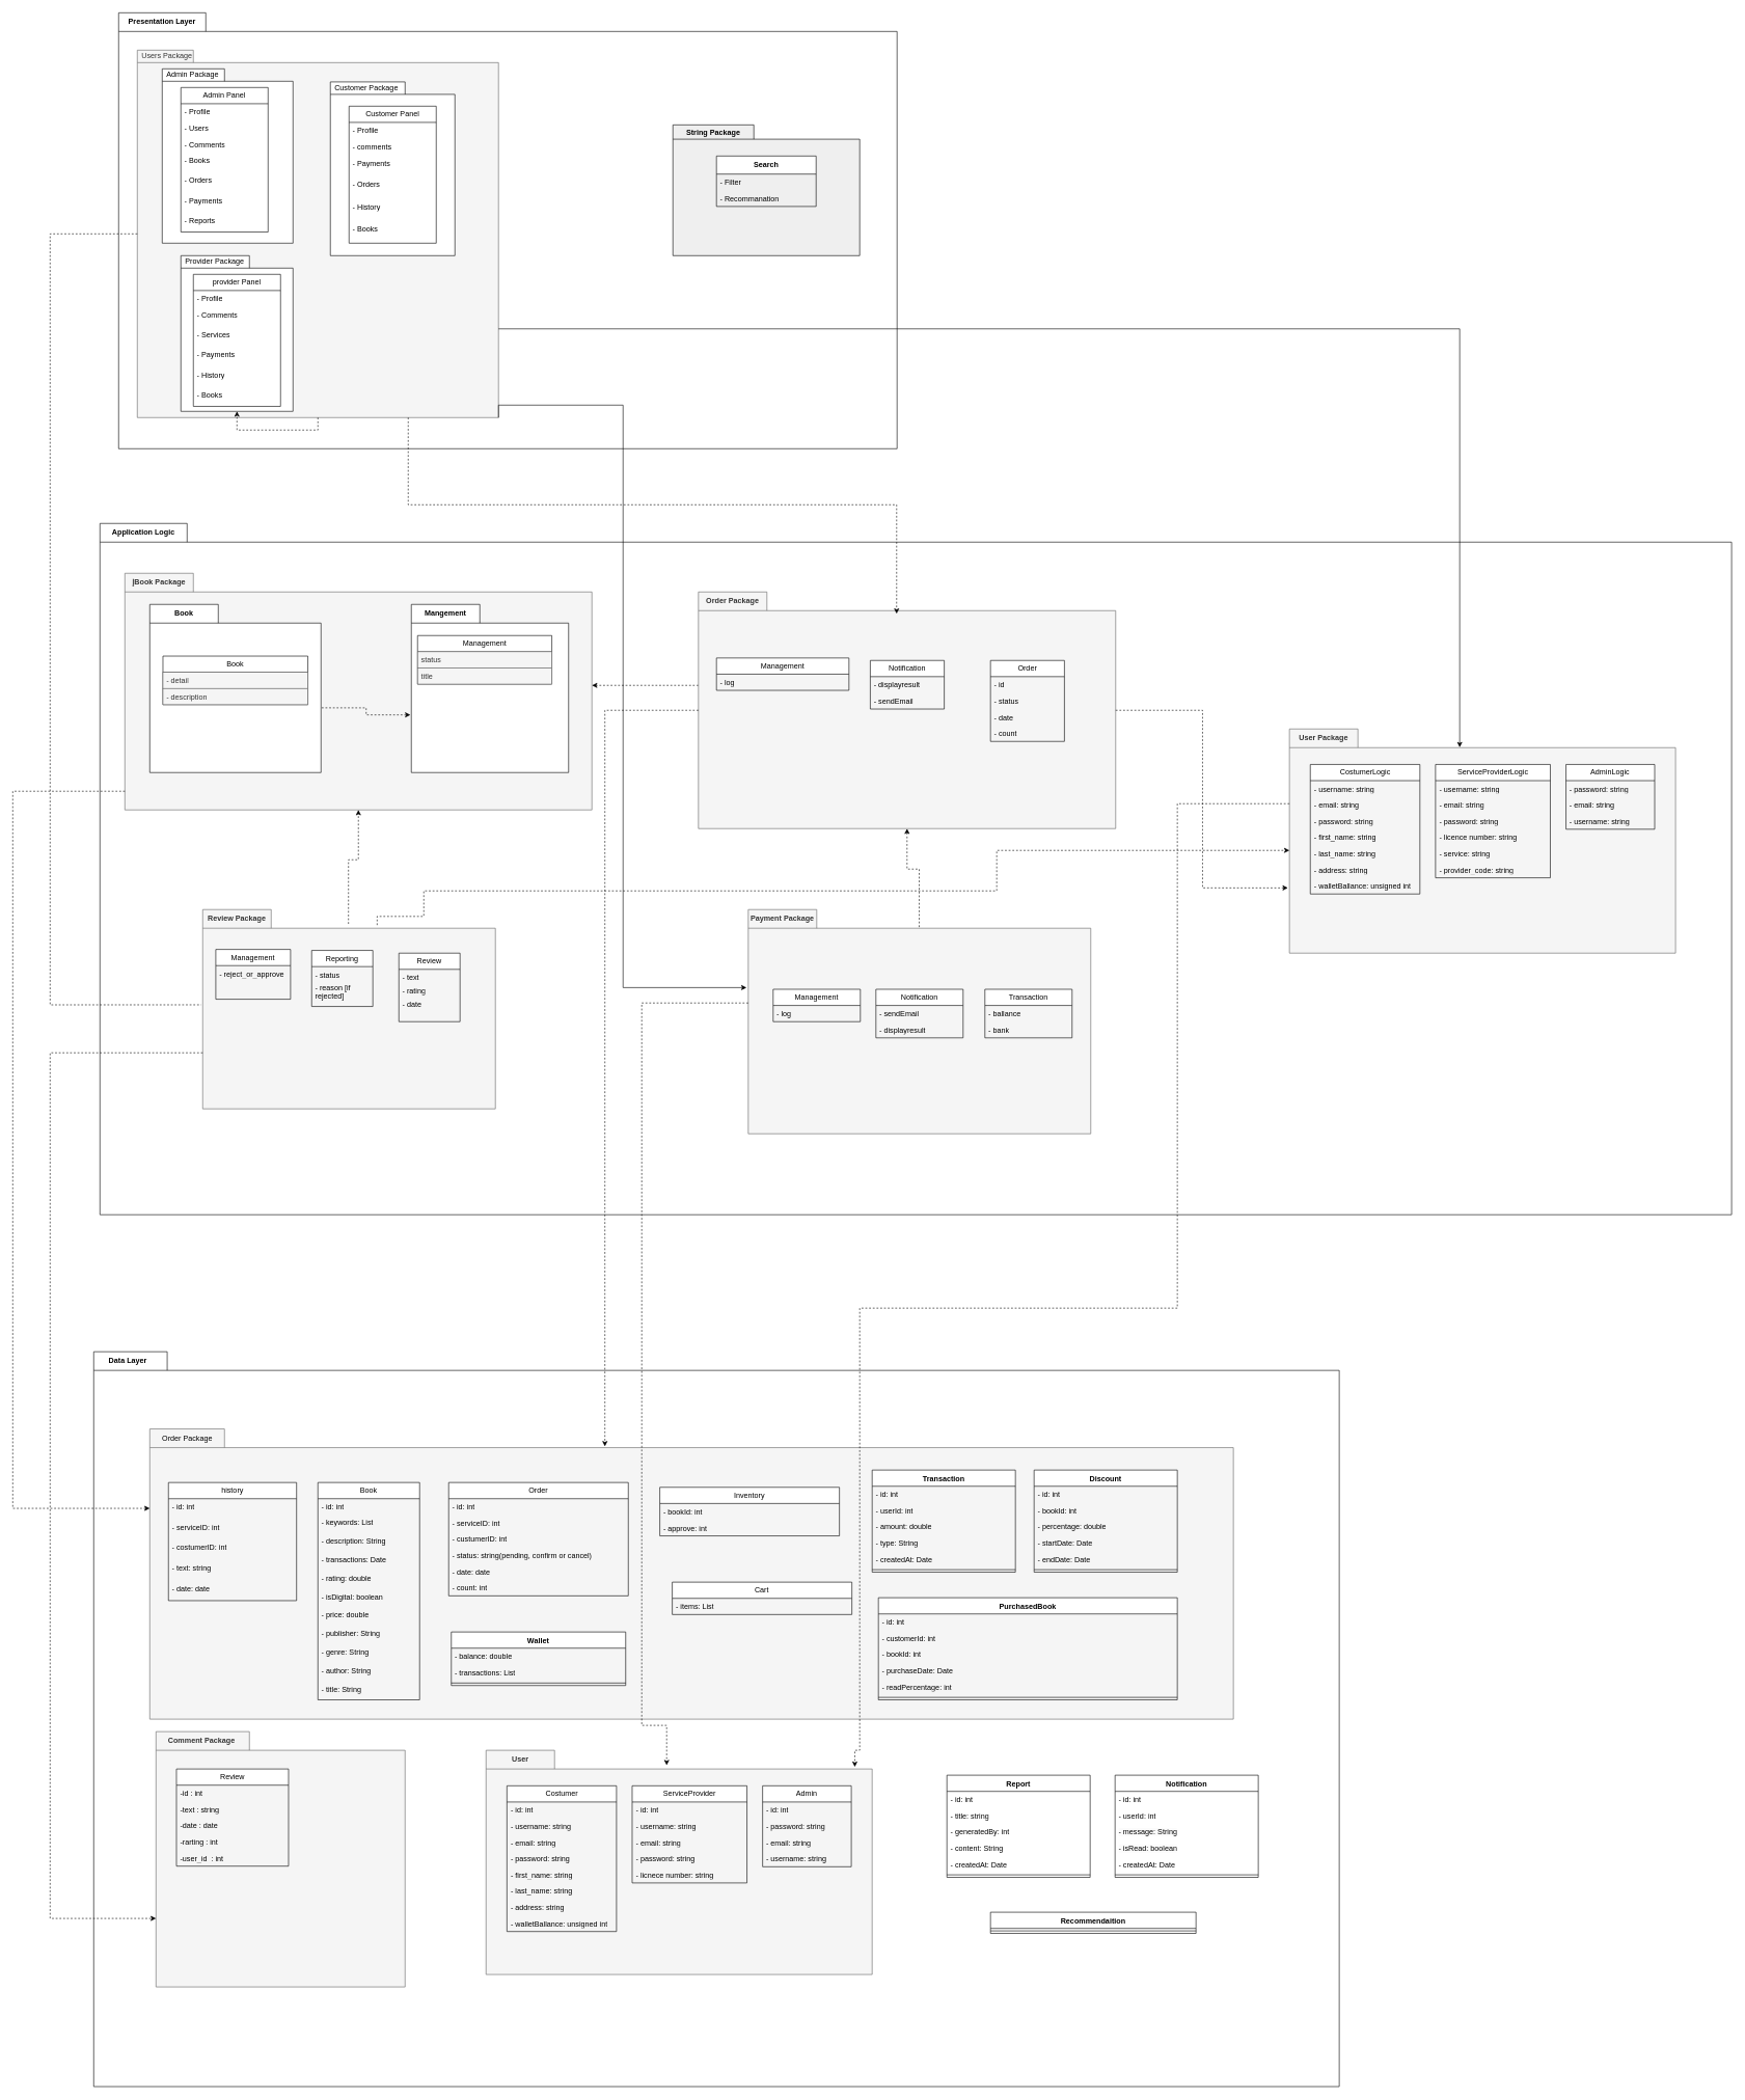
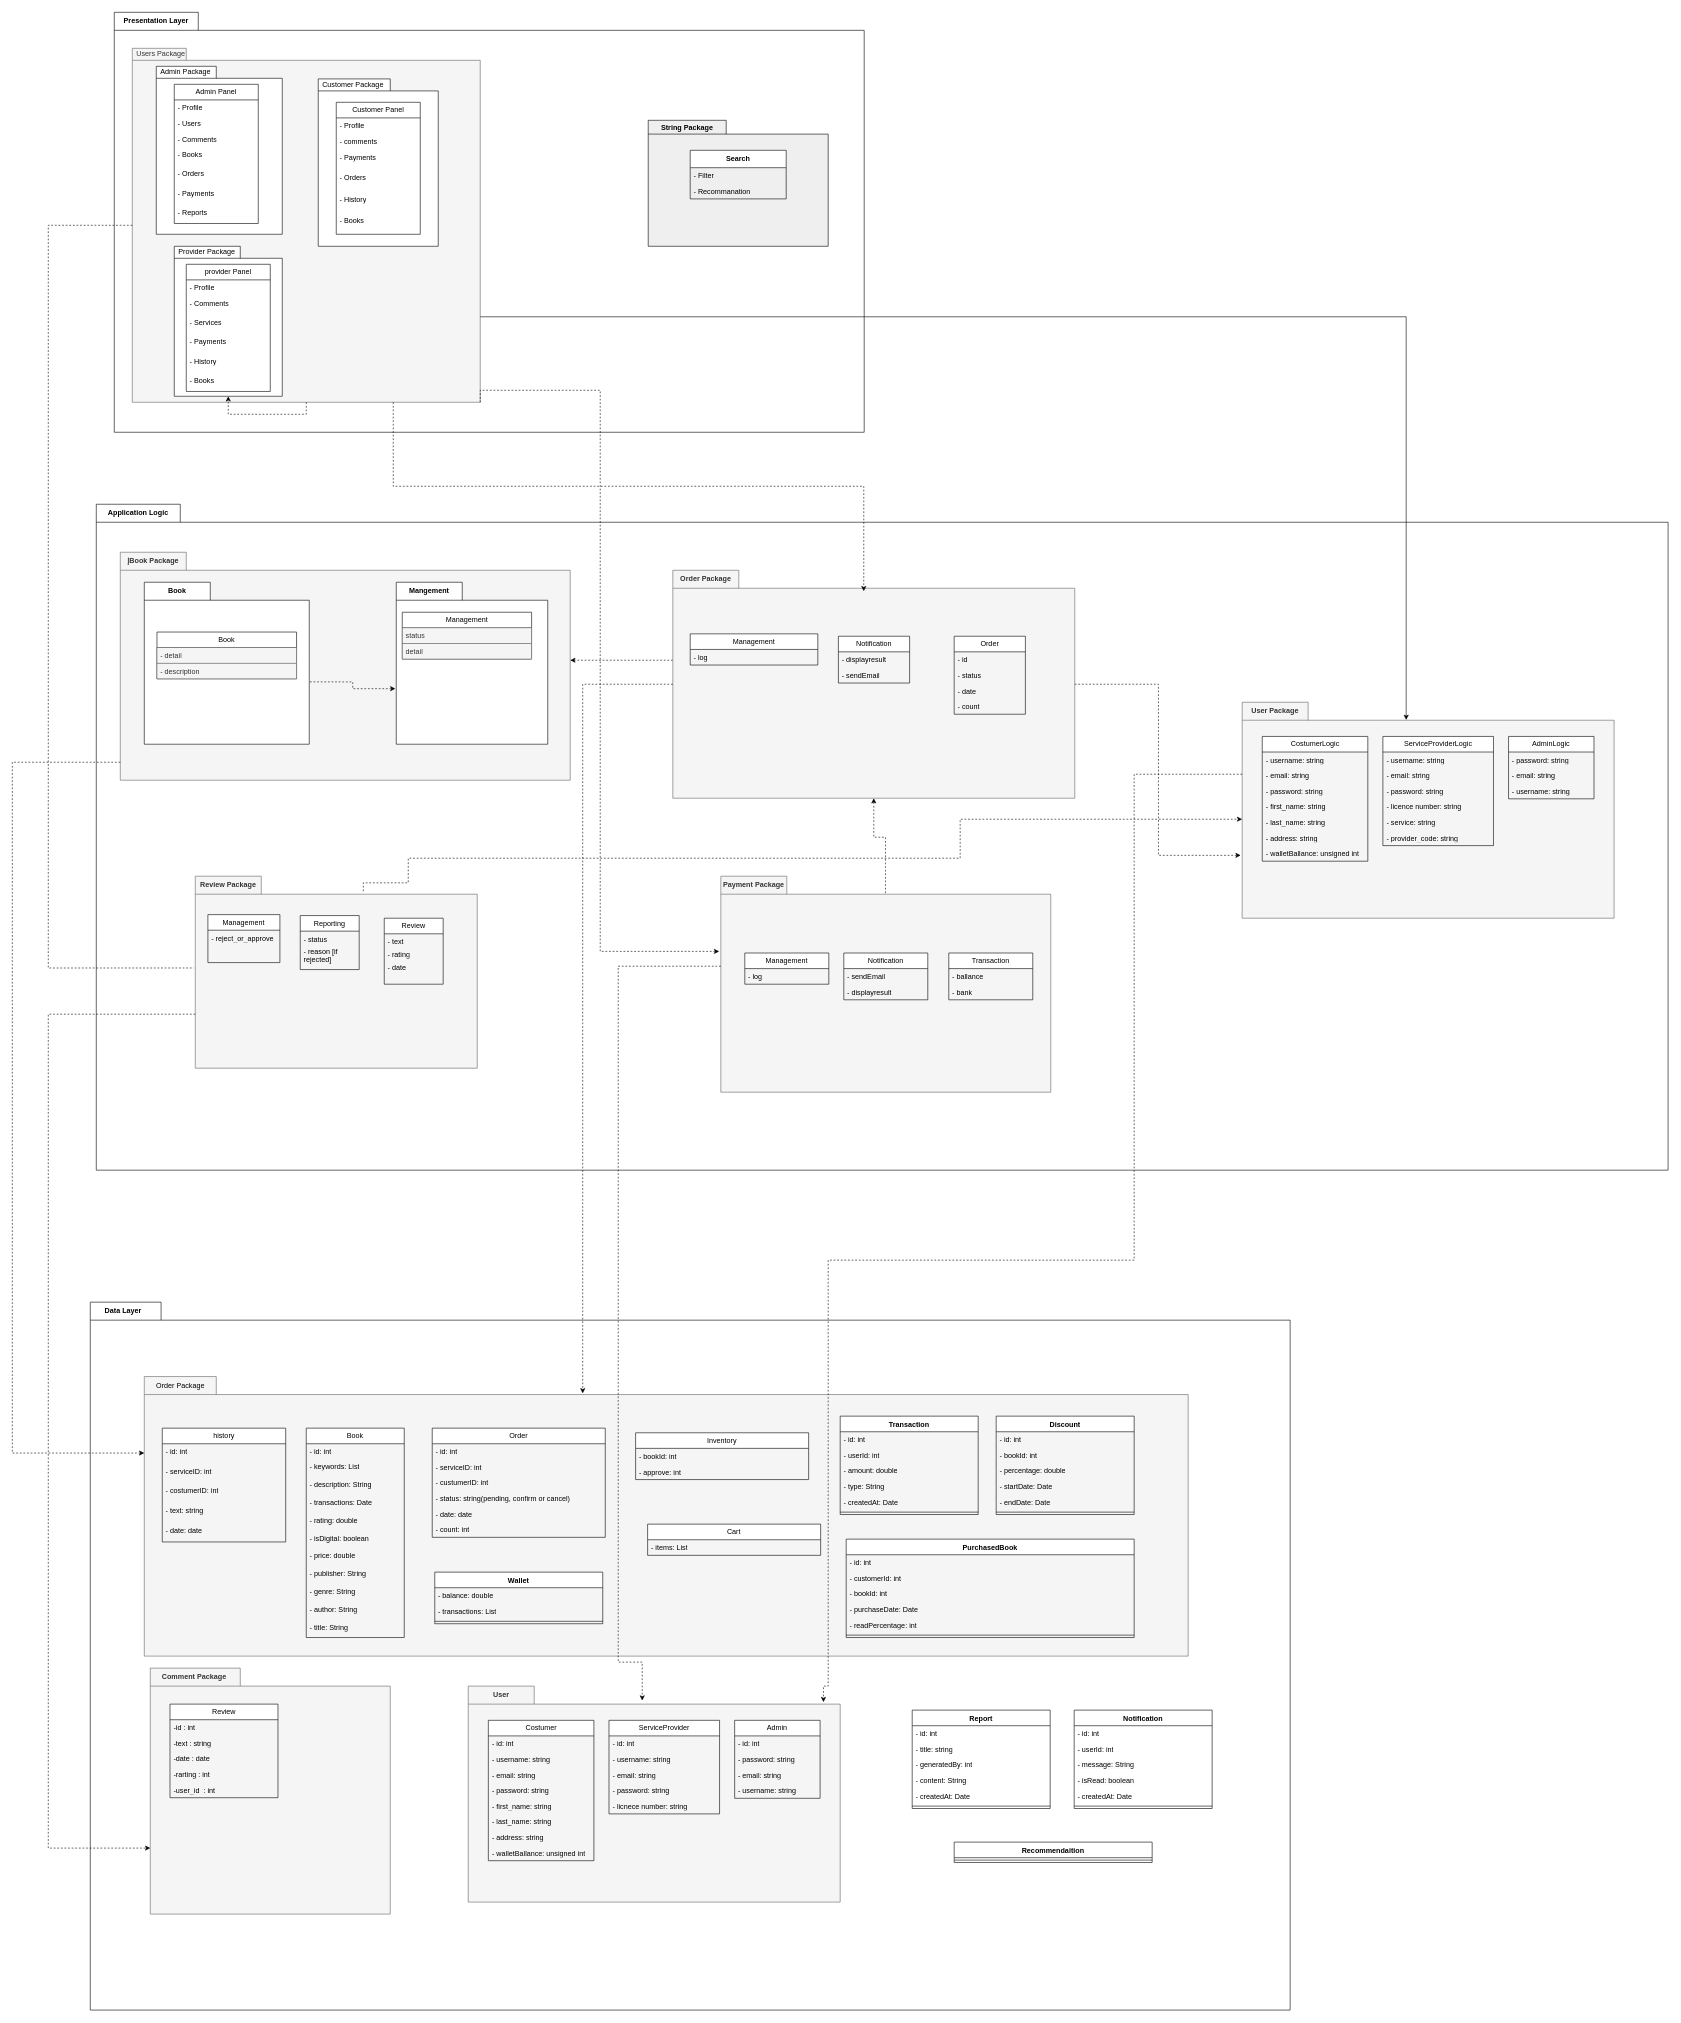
- <mxCell id="14" value="title" style="text;strokeColor=#666666;fillColor=#f5f5f5;align=left;verticalAlign=top;spacingLeft=4;spacingRight=4;overflow=hidden;rotatable=0;points=[[0,0.5],[1,0.5]];portConstraint=eastwest;whiteSpace=wrap;html=1;fontColor=#333333;" parent="12" vertex="1"><mxGeometry y="52" width="215.596" height="26" as="geometry" /></mxCell>
+ <mxCell id="14" value="detail" style="text;strokeColor=#666666;fillColor=#f5f5f5;align=left;verticalAlign=top;spacingLeft=4;spacingRight=4;overflow=hidden;rotatable=0;points=[[0,0.5],[1,0.5]];portConstraint=eastwest;whiteSpace=wrap;html=1;fontColor=#333333;" parent="12" vertex="1"><mxGeometry y="52" width="215.596" height="26" as="geometry" /></mxCell>
- <mxCell id="211" style="edgeStyle=orthogonalEdgeStyle;rounded=0;orthogonalLoop=1;jettySize=auto;html=1;exitX=0;exitY=0;exitDx=580;exitDy=590;exitPerimeter=0;entryX=-0.005;entryY=0.348;entryDx=0;entryDy=0;entryPerimeter=0;dashed=0;" parent="1" source="176" target="17" edge="1"><mxGeometry relative="1" as="geometry"><Array as="points"><mxPoint x="800" y="650" /><mxPoint x="1000" y="650" /><mxPoint x="1000" y="1585" /></Array></mxGeometry></mxCell>
+ <mxCell id="211" style="edgeStyle=orthogonalEdgeStyle;rounded=0;orthogonalLoop=1;jettySize=auto;html=1;exitX=0;exitY=0;exitDx=580;exitDy=590;exitPerimeter=0;entryX=-0.005;entryY=0.348;entryDx=0;entryDy=0;entryPerimeter=0;dashed=1;" parent="1" source="176" target="17" edge="1"><mxGeometry relative="1" as="geometry"><Array as="points"><mxPoint x="800" y="650" /><mxPoint x="1000" y="650" /><mxPoint x="1000" y="1585" /></Array></mxGeometry></mxCell>
- <mxCell id="27" style="edgeStyle=orthogonalEdgeStyle;rounded=0;orthogonalLoop=1;jettySize=auto;html=1;dashed=1;exitX=0.498;exitY=0.072;exitDx=0;exitDy=0;exitPerimeter=0;" parent="2" source="28" target="3" edge="1"><mxGeometry relative="1" as="geometry" /></mxCell>
